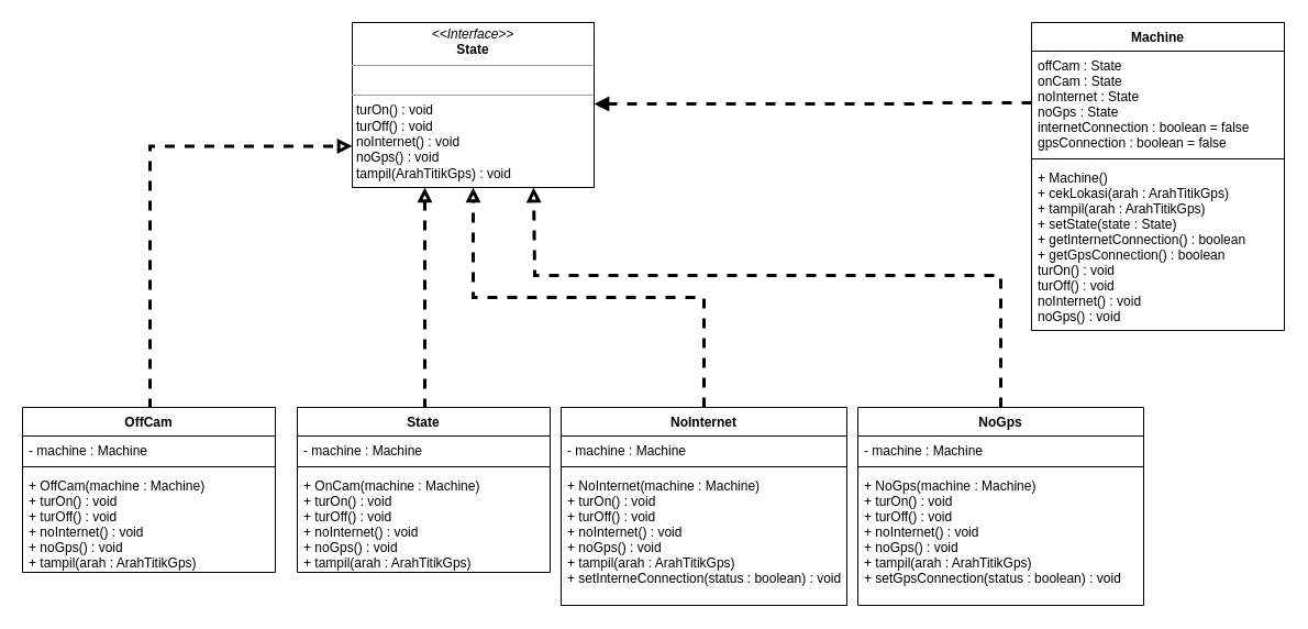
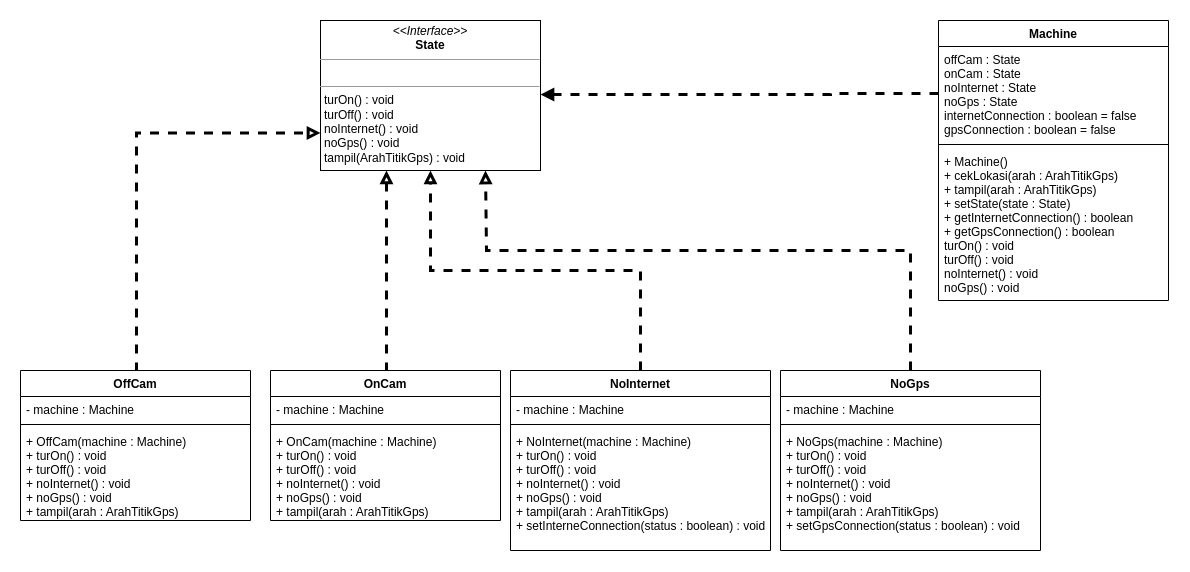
- <mxCell id="13" value="State" style="swimlane;fontStyle=1;align=center;verticalAlign=top;childLayout=stackLayout;horizontal=1;startSize=26;horizontalStack=0;resizeParent=1;resizeParentMax=0;resizeLast=0;collapsible=1;marginBottom=0;gradientColor=none;" vertex="1" parent="1"><mxGeometry x="270" y="370" width="230" height="150" as="geometry"><mxRectangle x="300" y="40" width="80" height="26" as="alternateBounds" /></mxGeometry></mxCell>
+ <mxCell id="13" value="OnCam" style="swimlane;fontStyle=1;align=center;verticalAlign=top;childLayout=stackLayout;horizontal=1;startSize=26;horizontalStack=0;resizeParent=1;resizeParentMax=0;resizeLast=0;collapsible=1;marginBottom=0;gradientColor=none;" vertex="1" parent="1"><mxGeometry x="270" y="370" width="230" height="150" as="geometry"><mxRectangle x="300" y="40" width="80" height="26" as="alternateBounds" /></mxGeometry></mxCell>
